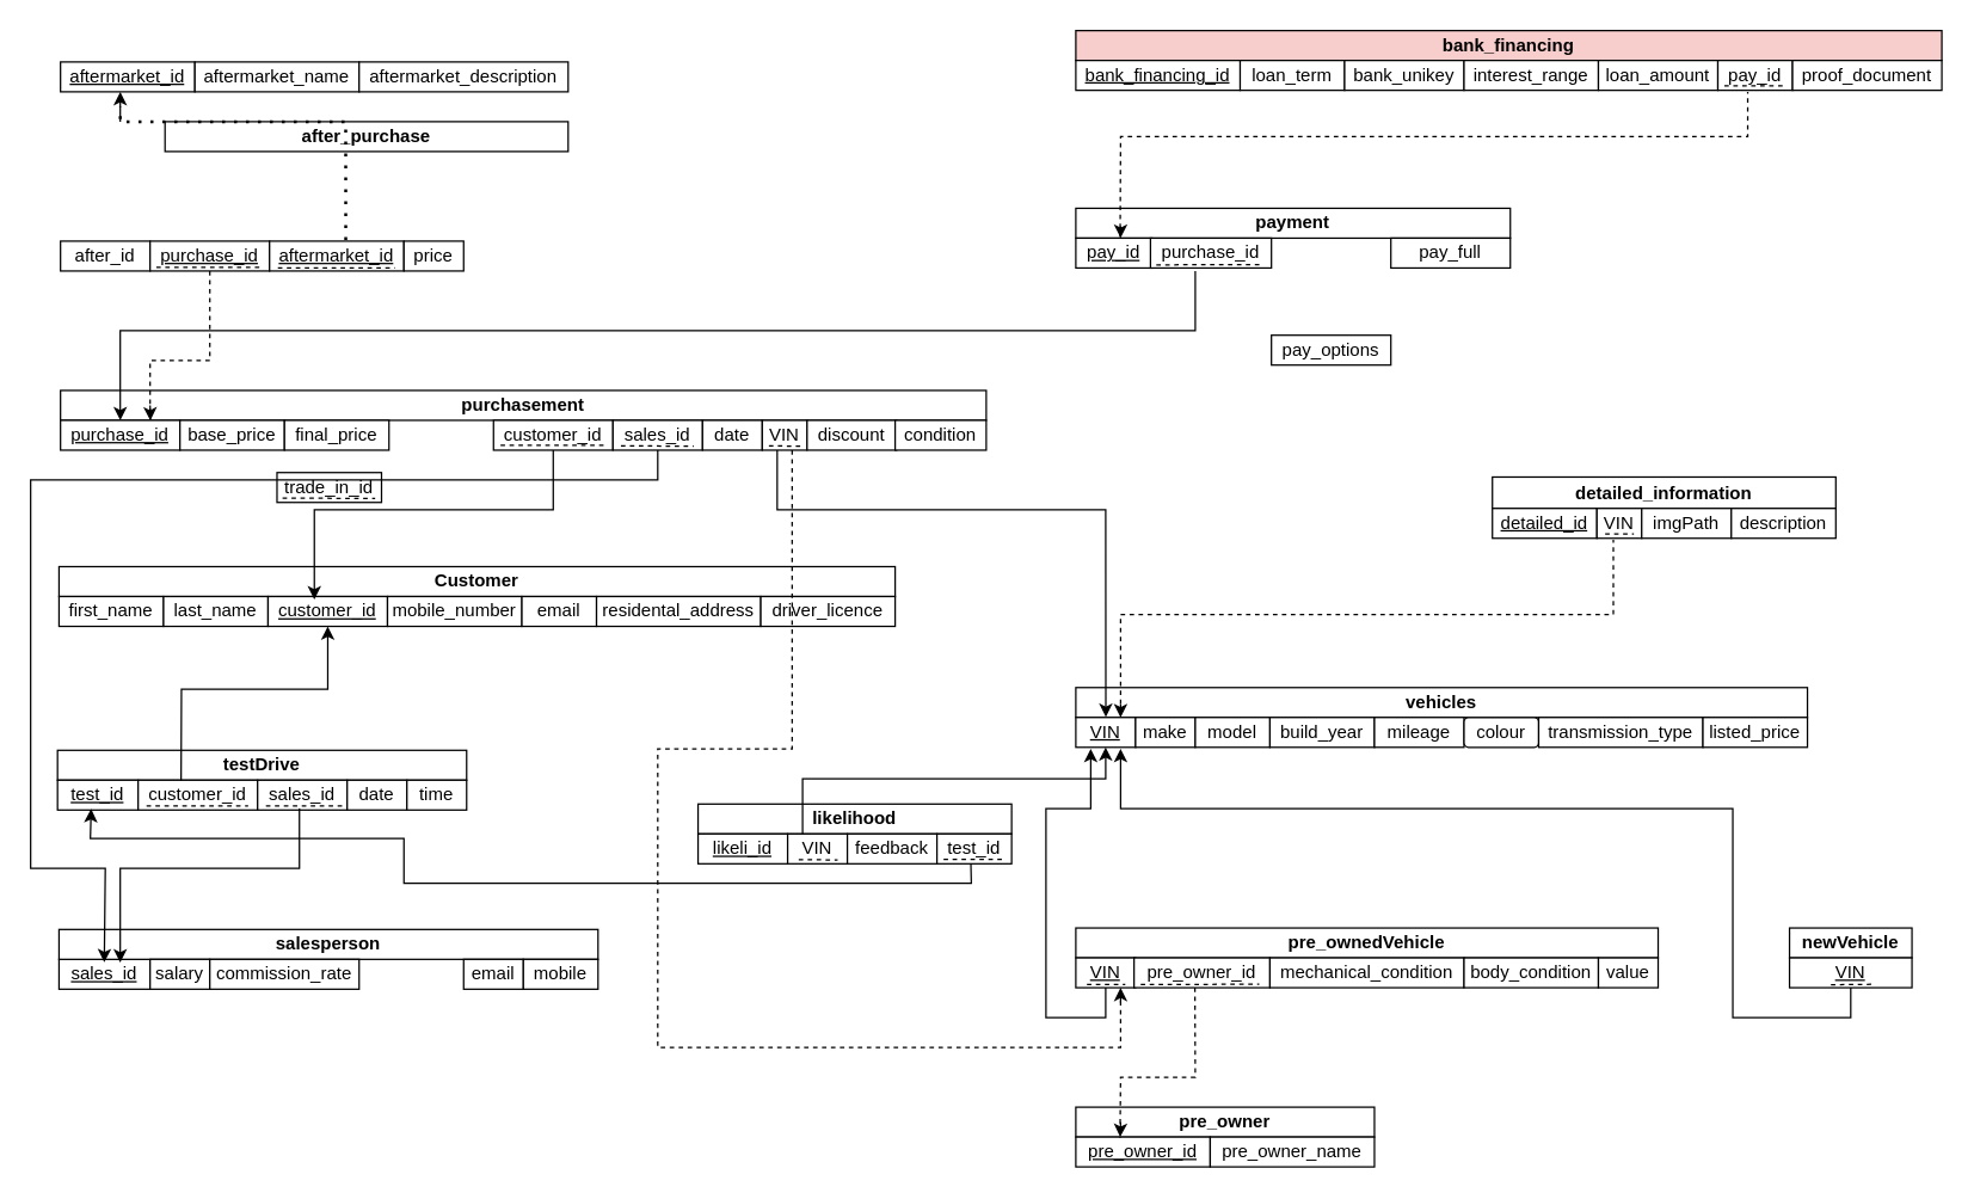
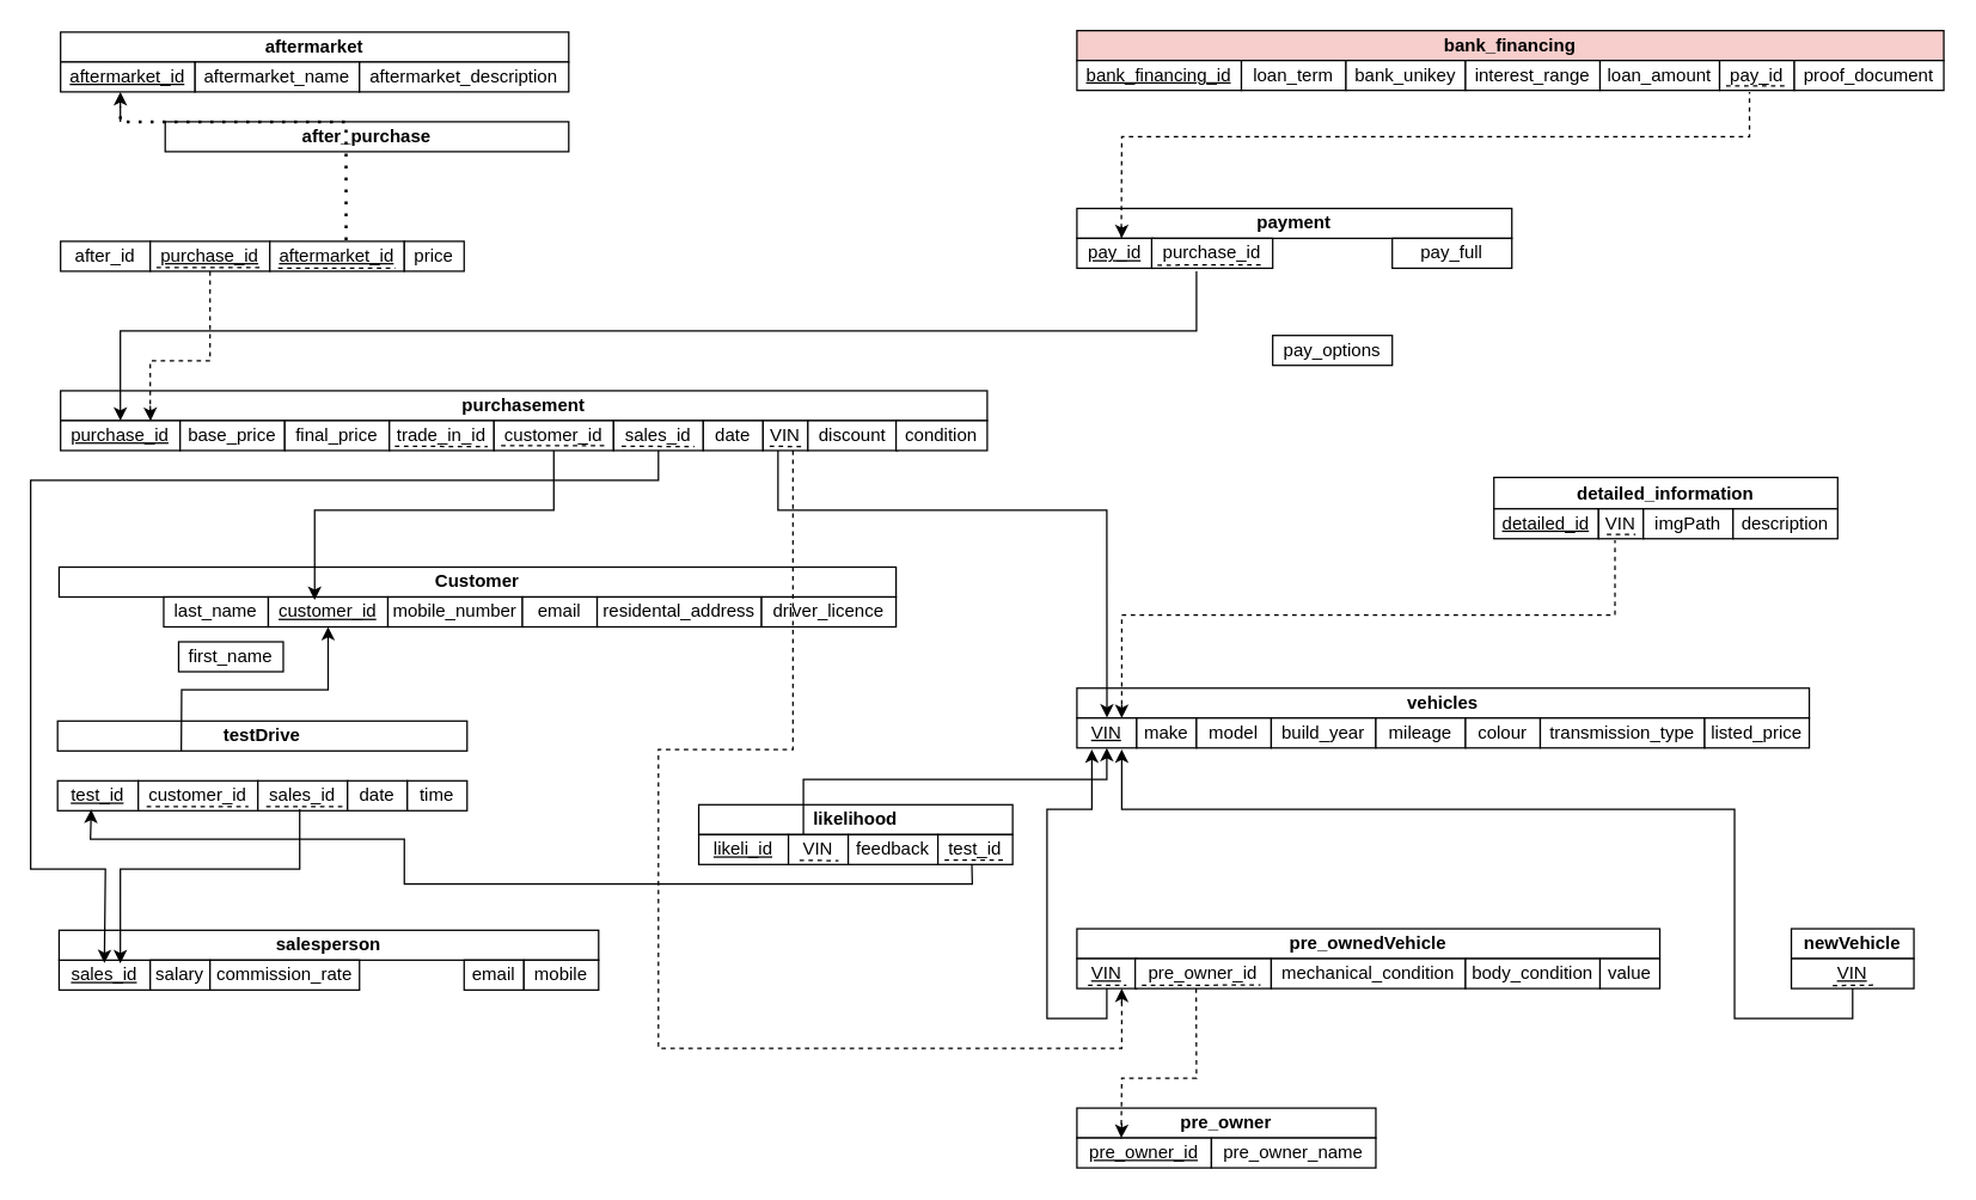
+ <mxCell id="43" value="&lt;b&gt;aftermarket&lt;/b&gt;" style="rounded=0;whiteSpace=wrap;html=1;" parent="1" vertex="1"><mxGeometry x="40" y="21" width="340" height="20" as="geometry" /></mxCell>
- <mxCell id="31" value="trade_in_id" style="rounded=0;whiteSpace=wrap;html=1;" parent="1" vertex="1"><mxGeometry x="185" y="316" width="70" height="20" as="geometry" /></mxCell>
+ <mxCell id="31" value="trade_in_id" style="rounded=0;whiteSpace=wrap;html=1;" parent="1" vertex="1"><mxGeometry x="260" y="281" width="70" height="20" as="geometry" /></mxCell>
- <mxCell id="3" value="first_name" style="rounded=0;whiteSpace=wrap;html=1;" parent="1" vertex="1"><mxGeometry x="39" y="399" width="70" height="20" as="geometry" /></mxCell>
+ <mxCell id="3" value="first_name" style="rounded=0;whiteSpace=wrap;html=1;" parent="1" vertex="1"><mxGeometry x="119" y="429" width="70" height="20" as="geometry" /></mxCell>
- <mxCell id="59" value="colour" style="whiteSpace=wrap;html=1;rounded=1;" parent="1" vertex="1"><mxGeometry x="980" y="480" width="50" height="20" as="geometry" /></mxCell>
+ <mxCell id="59" value="colour" style="rounded=0;whiteSpace=wrap;html=1;" parent="1" vertex="1"><mxGeometry x="980" y="480" width="50" height="20" as="geometry" /></mxCell>
- <mxCell id="10" value="&lt;b&gt;testDrive&lt;/b&gt;" style="rounded=0;whiteSpace=wrap;html=1;" parent="1" vertex="1"><mxGeometry x="38" y="502" width="274" height="20" as="geometry" /></mxCell>
+ <mxCell id="10" value="&lt;b&gt;testDrive&lt;/b&gt;" style="rounded=0;whiteSpace=wrap;html=1;" parent="1" vertex="1"><mxGeometry x="38" y="482" width="274" height="20" as="geometry" /></mxCell>
